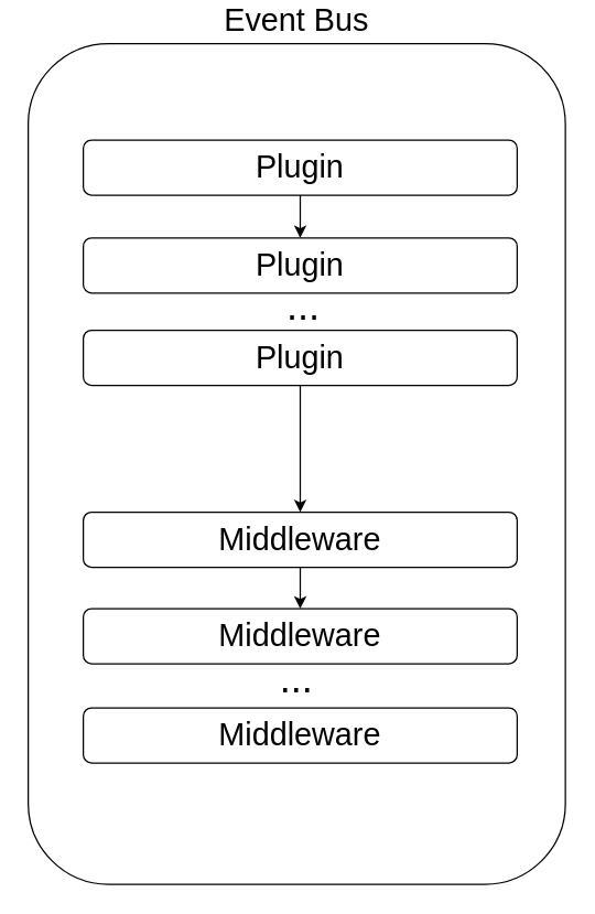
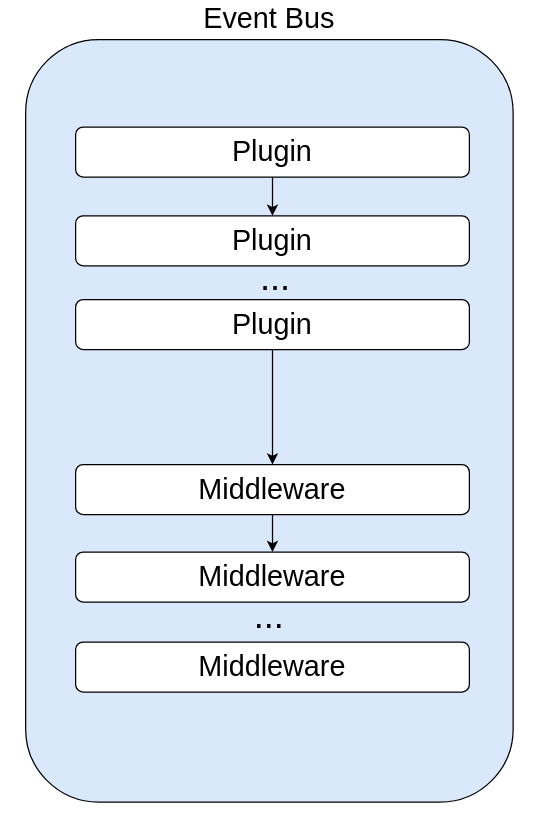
- <mxCell id="2" value="Event Bus" style="rounded=1;whiteSpace=wrap;html=1;labelPosition=center;verticalLabelPosition=top;align=center;verticalAlign=bottom;fontSize=23;" parent="1" vertex="1"><mxGeometry x="20" width="390" height="610" as="geometry" y="20" /></mxCell>
+ <mxCell id="2" value="Event Bus" style="rounded=1;whiteSpace=wrap;html=1;labelPosition=center;verticalLabelPosition=top;align=center;verticalAlign=bottom;fontSize=23;fillColor=#dae8fc;" parent="1" vertex="1"><mxGeometry x="20" width="390" height="610" as="geometry" y="20" /></mxCell>
